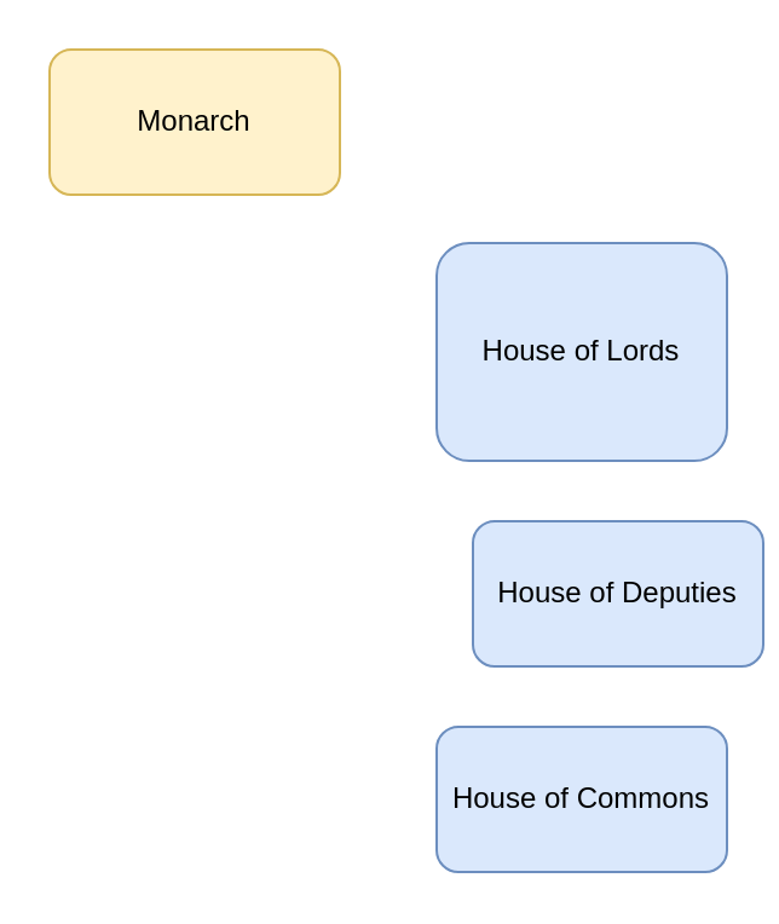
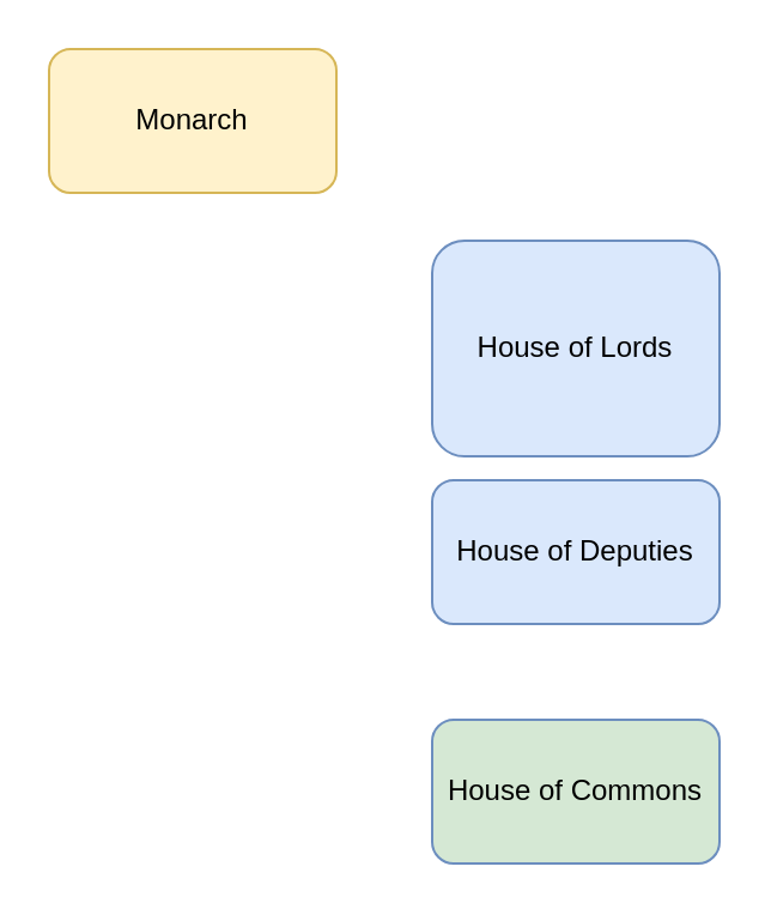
- <mxCell id="4" value="House of Deputies" style="rounded=1;whiteSpace=wrap;html=1;fillColor=#dae8fc;strokeColor=#6c8ebf;" vertex="1" parent="1"><mxGeometry x="195" y="215" width="120" height="60" as="geometry" /></mxCell>
+ <mxCell id="4" value="House of Deputies" style="rounded=1;whiteSpace=wrap;html=1;fillColor=#dae8fc;strokeColor=#6c8ebf;" vertex="1" parent="1"><mxGeometry x="180" y="200" width="120" height="60" as="geometry" /></mxCell>
- <mxCell id="5" value="House of Commons" style="rounded=1;whiteSpace=wrap;html=1;fillColor=#dae8fc;strokeColor=#6c8ebf;" vertex="1" parent="1"><mxGeometry x="180" y="300" width="120" height="60" as="geometry" /></mxCell>
+ <mxCell id="5" value="House of Commons" style="rounded=1;whiteSpace=wrap;html=1;fillColor=#d5e8d4;strokeColor=#6c8ebf;" vertex="1" parent="1"><mxGeometry x="180" y="300" width="120" height="60" as="geometry" /></mxCell>
